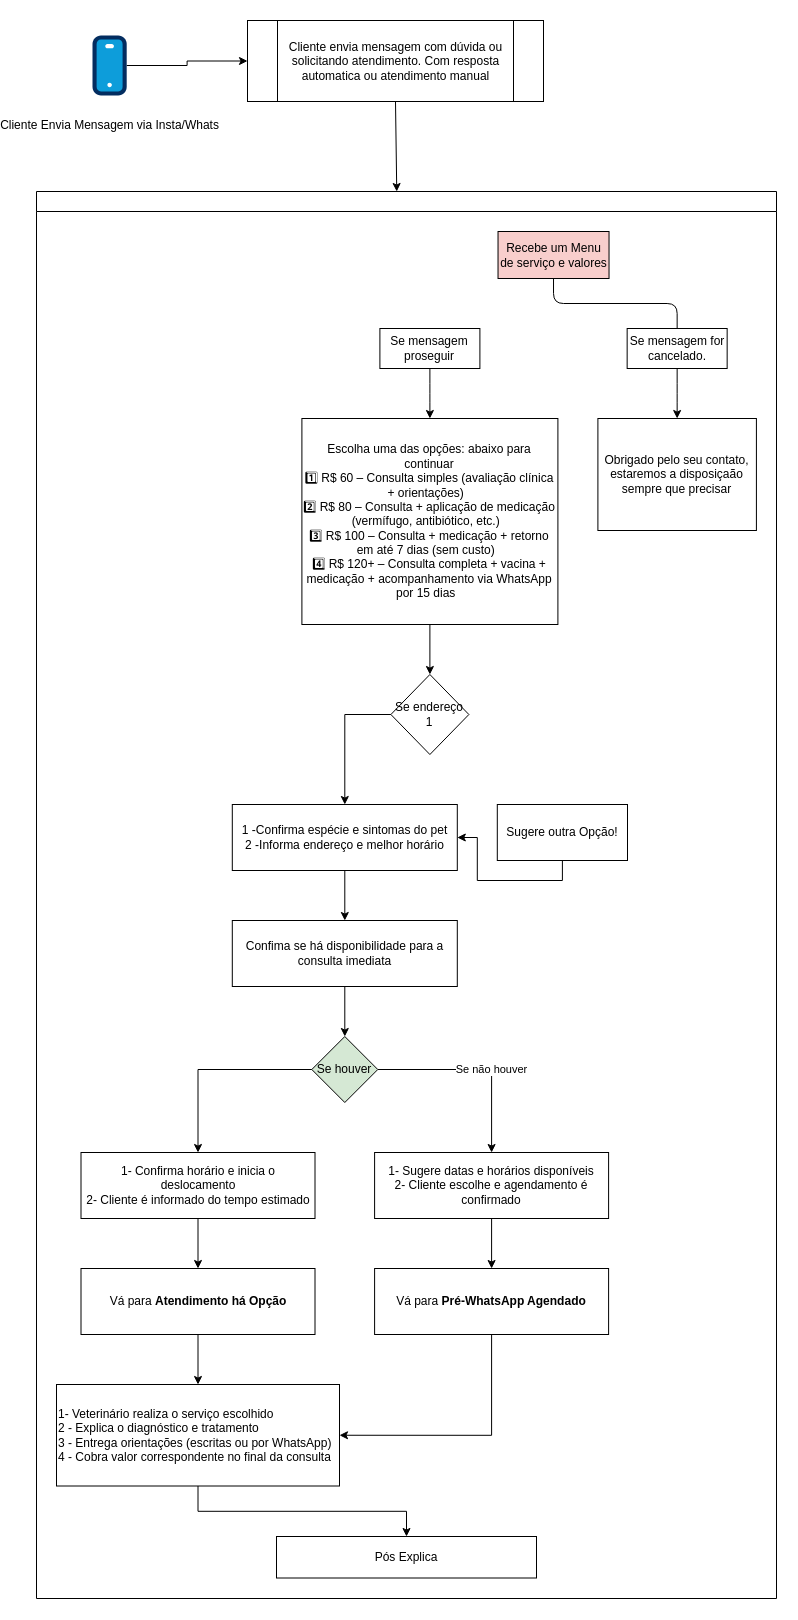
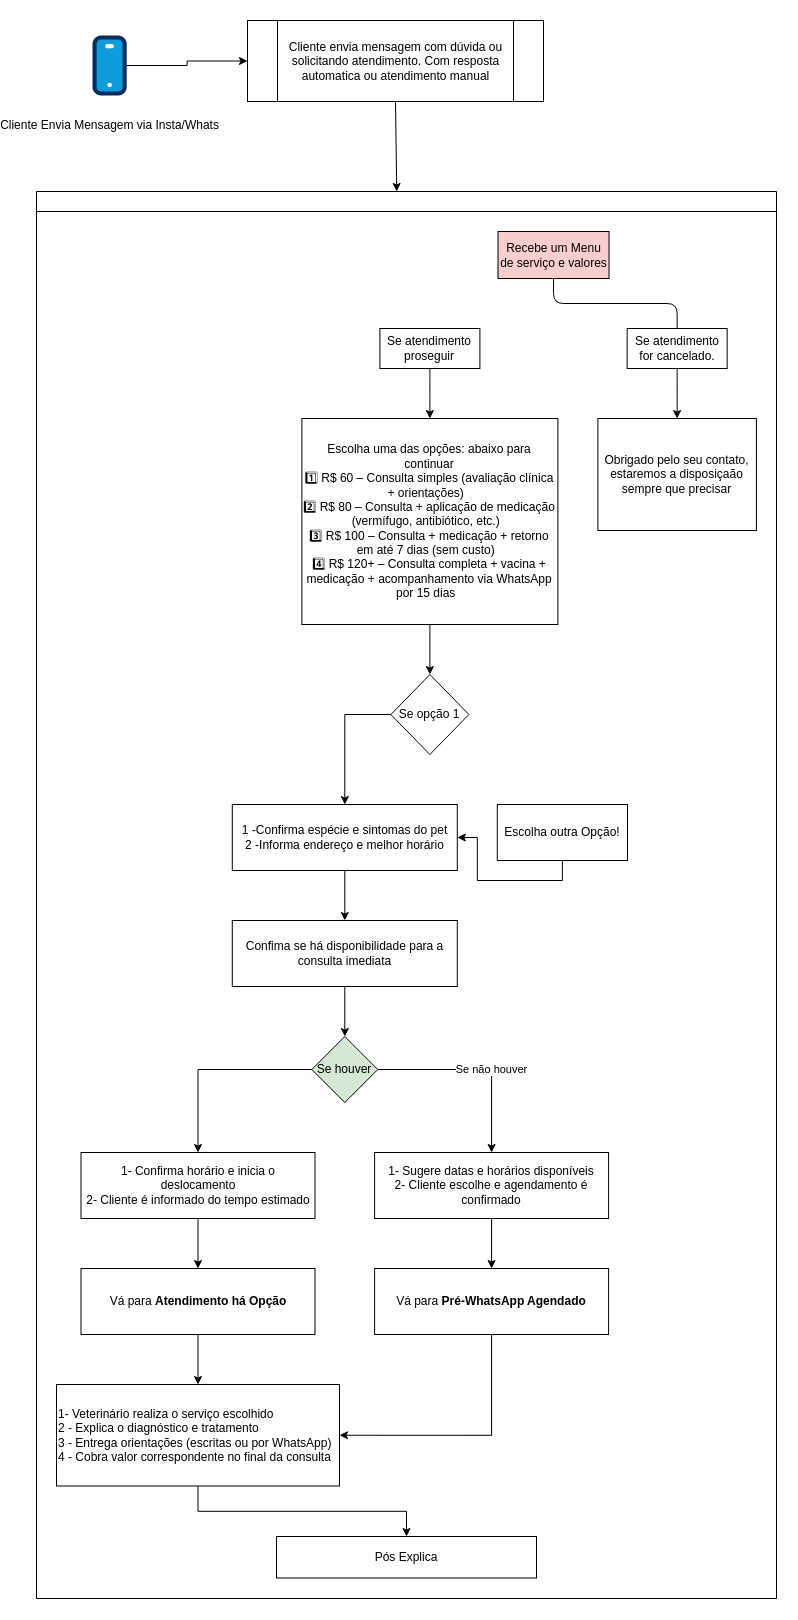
- <mxCell id="8" value="Se mensagem proseguir" style="whiteSpace=wrap;html=1;" vertex="1" parent="6"><mxGeometry x="343.4" y="137" width="100" height="40" as="geometry" /></mxCell>
+ <mxCell id="8" value="Se atendimento proseguir" style="whiteSpace=wrap;html=1;" vertex="1" parent="6"><mxGeometry x="343.4" y="137" width="100" height="40" as="geometry" /></mxCell>
- <mxCell id="9" value="Se mensagem for cancelado." style="whiteSpace=wrap;html=1;" vertex="1" parent="6"><mxGeometry x="590.655" y="137" width="100" height="40" as="geometry" /></mxCell>
+ <mxCell id="9" value="Se atendimento for cancelado." style="whiteSpace=wrap;html=1;" vertex="1" parent="6"><mxGeometry x="590.655" y="137" width="100" height="40" as="geometry" /></mxCell>
- <mxCell id="17" value="&lt;div&gt;Se endereço 1&lt;/div&gt;" style="rhombus;whiteSpace=wrap;html=1;" vertex="1" parent="6"><mxGeometry x="354.4" y="483" width="78" height="80" as="geometry" /></mxCell>
+ <mxCell id="17" value="&lt;div&gt;Se opção 1&lt;/div&gt;" style="rhombus;whiteSpace=wrap;html=1;" vertex="1" parent="6"><mxGeometry x="354.4" y="483" width="78" height="80" as="geometry" /></mxCell>
- <mxCell id="20" value="Sugere outra Opção!" style="rounded=0;whiteSpace=wrap;html=1;" vertex="1" parent="6"><mxGeometry x="460.8" y="613" width="130.2" height="56" as="geometry" /></mxCell>
+ <mxCell id="20" value="Escolha outra Opção!" style="rounded=0;whiteSpace=wrap;html=1;" vertex="1" parent="6"><mxGeometry x="460.8" y="613" width="130.2" height="56" as="geometry" /></mxCell>
